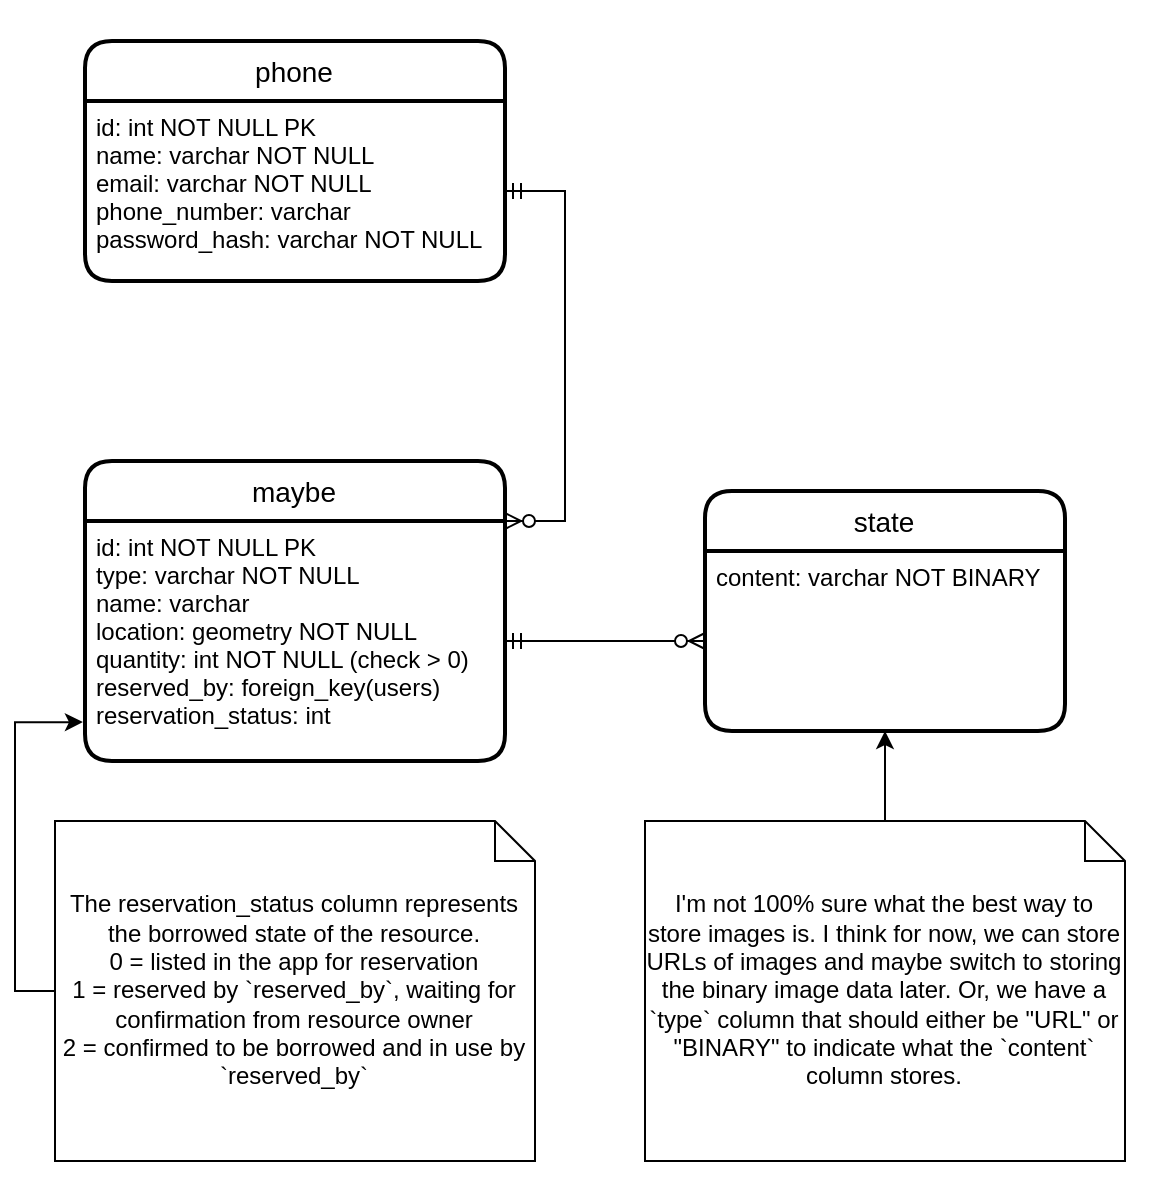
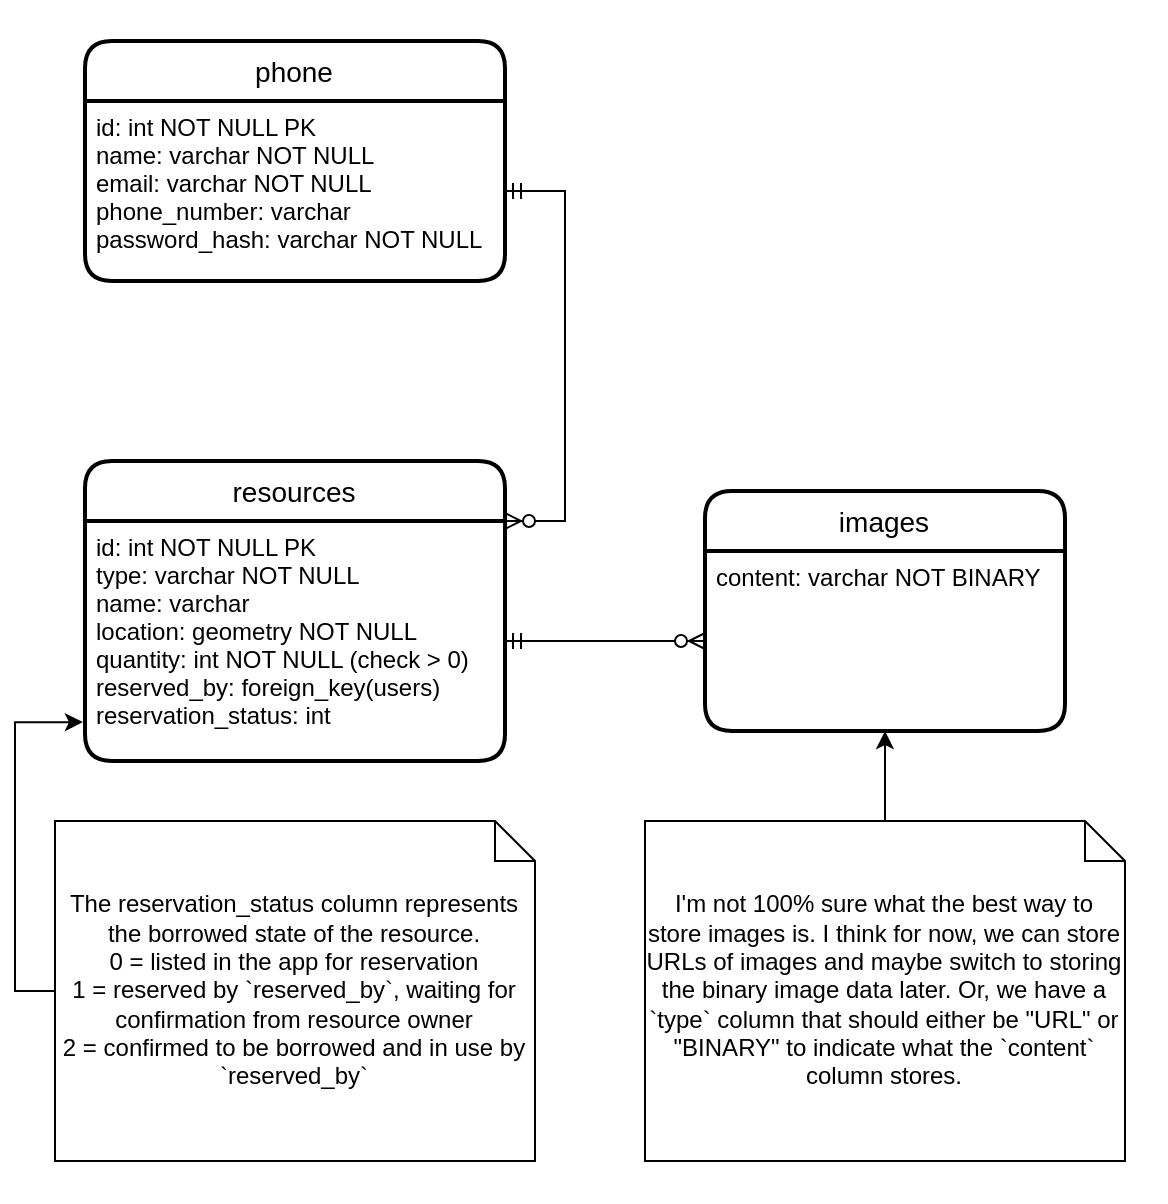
- <mxCell id="4" value="maybe" style="swimlane;childLayout=stackLayout;horizontal=1;startSize=30;horizontalStack=0;rounded=1;fontSize=14;fontStyle=0;strokeWidth=2;resizeParent=0;resizeLast=1;shadow=0;dashed=0;align=center;" parent="1" vertex="1"><mxGeometry x="35" y="230" width="210" height="150" as="geometry" /></mxCell>
+ <mxCell id="4" value="resources" style="swimlane;childLayout=stackLayout;horizontal=1;startSize=30;horizontalStack=0;rounded=1;fontSize=14;fontStyle=0;strokeWidth=2;resizeParent=0;resizeLast=1;shadow=0;dashed=0;align=center;" parent="1" vertex="1"><mxGeometry x="35" y="230" width="210" height="150" as="geometry" /></mxCell>
- <mxCell id="6" value="state" style="swimlane;childLayout=stackLayout;horizontal=1;startSize=30;horizontalStack=0;rounded=1;fontSize=14;fontStyle=0;strokeWidth=2;resizeParent=0;resizeLast=1;shadow=0;dashed=0;align=center;" parent="1" vertex="1"><mxGeometry x="345" y="245" width="180" height="120" as="geometry" /></mxCell>
+ <mxCell id="6" value="images" style="swimlane;childLayout=stackLayout;horizontal=1;startSize=30;horizontalStack=0;rounded=1;fontSize=14;fontStyle=0;strokeWidth=2;resizeParent=0;resizeLast=1;shadow=0;dashed=0;align=center;" parent="1" vertex="1"><mxGeometry x="345" y="245" width="180" height="120" as="geometry" /></mxCell>
